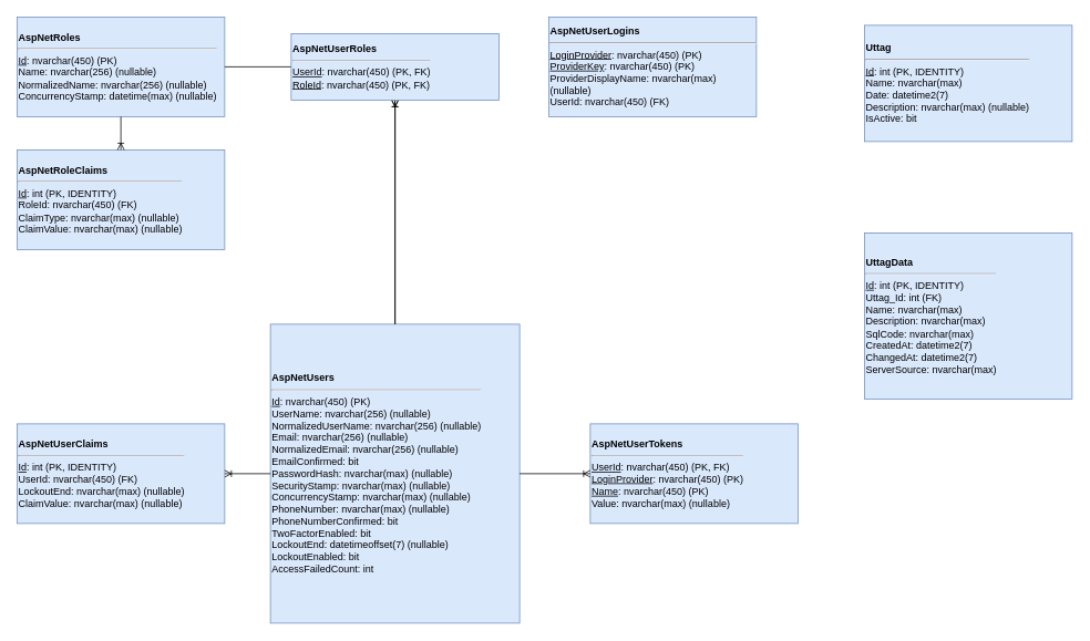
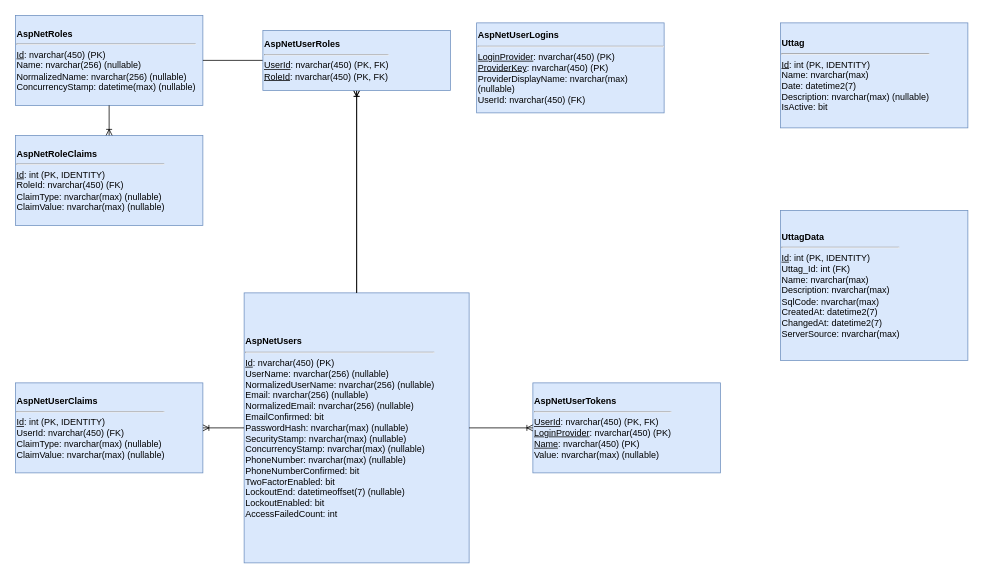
- <mxCell id="6" value="&lt;b&gt;AspNetUserLogins&lt;/b&gt;&lt;hr&gt;&lt;u&gt;LoginProvider&lt;/u&gt;: nvarchar(450) (PK)&lt;br&gt;&lt;u&gt;ProviderKey&lt;/u&gt;: nvarchar(450) (PK)&lt;br&gt;ProviderDisplayName: nvarchar(max) (nullable)&lt;br&gt;UserId: nvarchar(450) (FK)" style="rounded=0;whiteSpace=wrap;html=1;container=1;collapsible=0;recursiveResize=0;fillColor=#dae8fc;strokeColor=#6c8ebf;align=left;" parent="1" vertex="1"><mxGeometry x="660" y="20" width="250" height="120" as="geometry" /></mxCell>
+ <mxCell id="6" value="&lt;b&gt;AspNetUserLogins&lt;/b&gt;&lt;hr&gt;&lt;u&gt;LoginProvider&lt;/u&gt;: nvarchar(450) (PK)&lt;br&gt;&lt;u&gt;ProviderKey&lt;/u&gt;: nvarchar(450) (PK)&lt;br&gt;ProviderDisplayName: nvarchar(max) (nullable)&lt;br&gt;UserId: nvarchar(450) (FK)" style="rounded=0;whiteSpace=wrap;html=1;container=1;collapsible=0;recursiveResize=0;fillColor=#dae8fc;strokeColor=#6c8ebf;align=left;" parent="1" vertex="1"><mxGeometry x="635" y="30" width="250" height="120" as="geometry" /></mxCell>
- <mxCell id="5" value="&lt;b&gt;AspNetUserClaims&lt;/b&gt;&lt;hr&gt;&lt;u&gt;Id&lt;/u&gt;: int (PK, IDENTITY)&lt;br&gt;UserId: nvarchar(450) (FK)&lt;br&gt;LockoutEnd: nvarchar(max) (nullable)&lt;br&gt;ClaimValue: nvarchar(max) (nullable)" style="rounded=0;whiteSpace=wrap;html=1;container=1;collapsible=0;recursiveResize=0;fillColor=#dae8fc;strokeColor=#6c8ebf;align=left;" parent="1" vertex="1"><mxGeometry x="20" y="510" width="250" height="120" as="geometry" /></mxCell>
+ <mxCell id="5" value="&lt;b&gt;AspNetUserClaims&lt;/b&gt;&lt;hr&gt;&lt;u&gt;Id&lt;/u&gt;: int (PK, IDENTITY)&lt;br&gt;UserId: nvarchar(450) (FK)&lt;br&gt;ClaimType: nvarchar(max) (nullable)&lt;br&gt;ClaimValue: nvarchar(max) (nullable)" style="rounded=0;whiteSpace=wrap;html=1;container=1;collapsible=0;recursiveResize=0;fillColor=#dae8fc;strokeColor=#6c8ebf;align=left;" parent="1" vertex="1"><mxGeometry x="20" y="510" width="250" height="120" as="geometry" /></mxCell>
